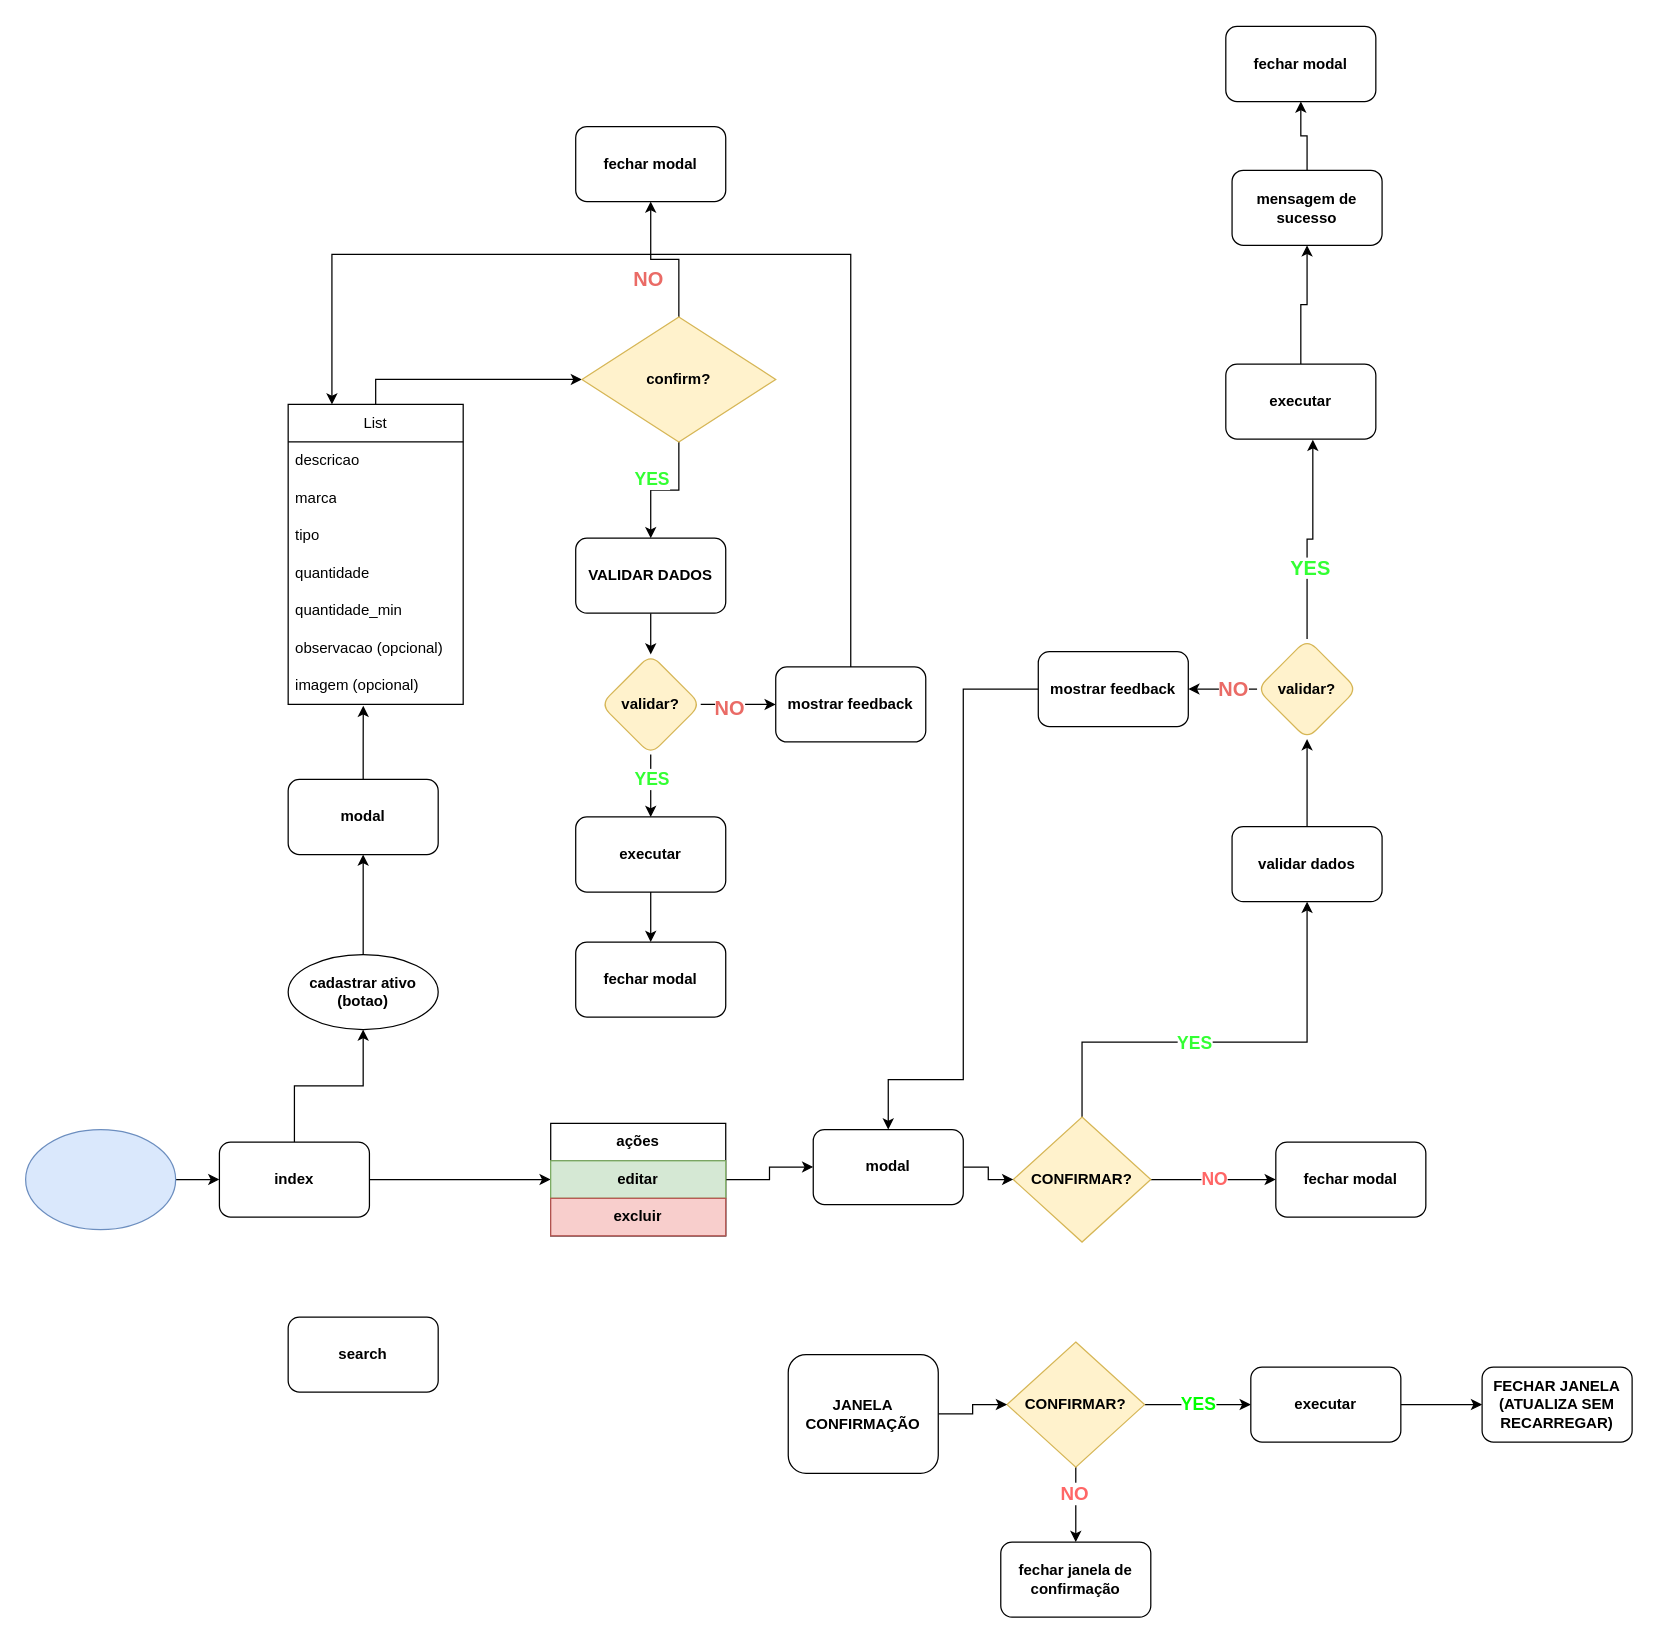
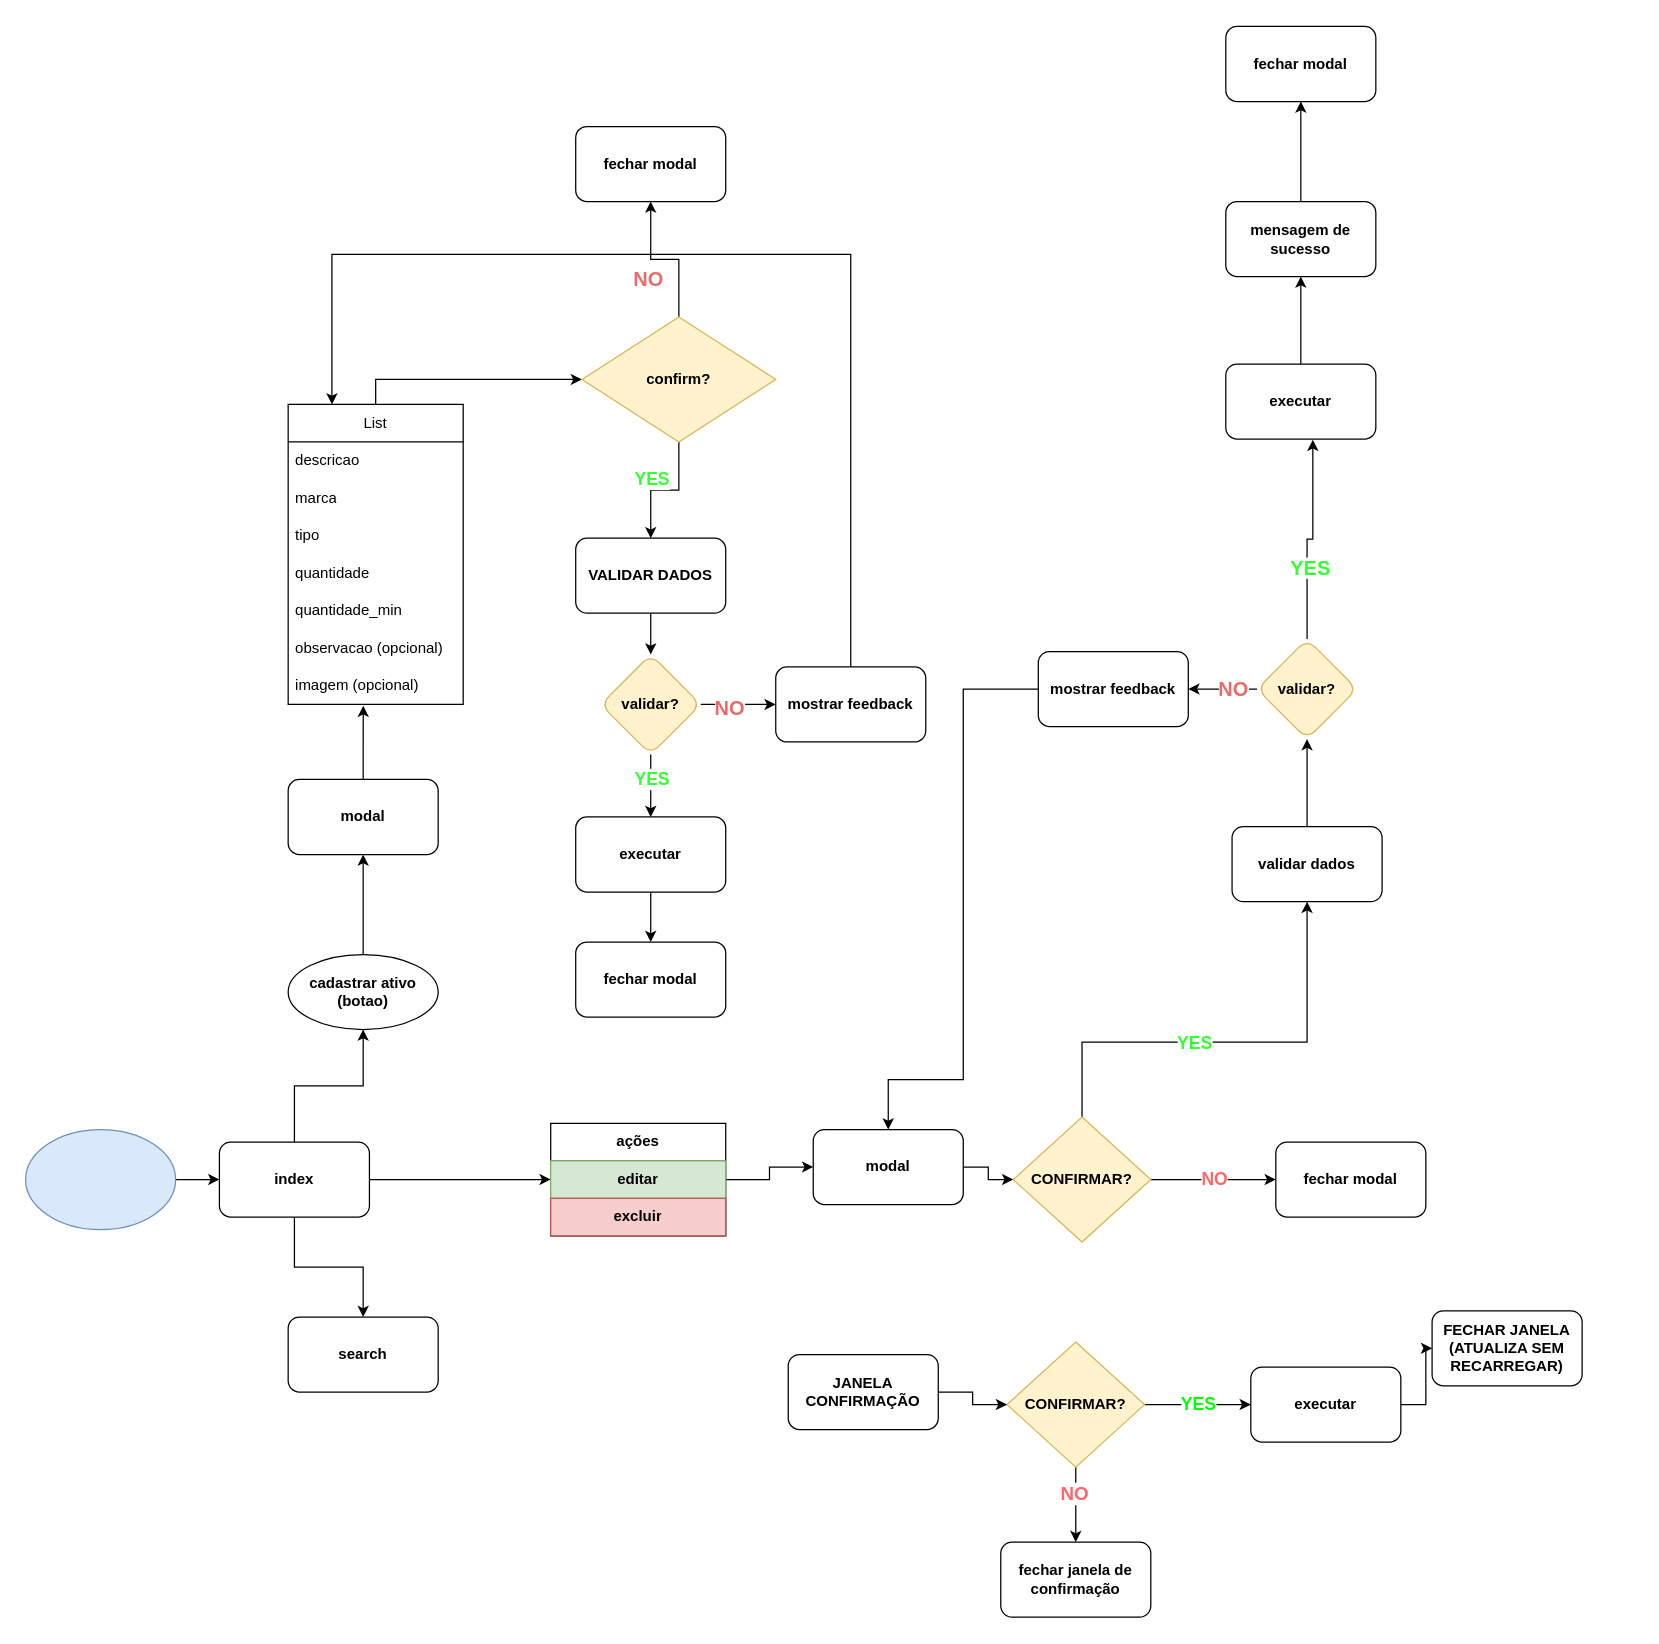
- <mxCell id="28" value="mensagem de sucesso" style="rounded=1;whiteSpace=wrap;html=1;fontStyle=1" parent="1" vertex="1"><mxGeometry x="985" y="135.69" width="120" height="60" as="geometry" /></mxCell>
+ <mxCell id="28" value="mensagem de sucesso" style="rounded=1;whiteSpace=wrap;html=1;fontStyle=1" parent="1" vertex="1"><mxGeometry x="980" y="160.69" width="120" height="60" as="geometry" /></mxCell>
+ <mxCell id="5" value="" style="edgeStyle=orthogonalEdgeStyle;rounded=0;orthogonalLoop=1;jettySize=auto;html=1;" parent="1" source="7" target="31" edge="1"><mxGeometry relative="1" as="geometry" /></mxCell>
- <mxCell id="57" value="FECHAR JANELA (ATUALIZA SEM RECARREGAR)" style="whiteSpace=wrap;html=1;rounded=1;fontStyle=1;" vertex="1" parent="1"><mxGeometry x="1185" y="1093" width="120" height="60" as="geometry" /></mxCell>
+ <mxCell id="57" value="FECHAR JANELA (ATUALIZA SEM RECARREGAR)" style="whiteSpace=wrap;html=1;rounded=1;fontStyle=1;" vertex="1" parent="1"><mxGeometry x="1145" y="1048" width="120" height="60" as="geometry" /></mxCell>
- <mxCell id="53" value="JANELA CONFIRMAÇÃO" style="rounded=1;whiteSpace=wrap;html=1;fontStyle=1" vertex="1" parent="1"><mxGeometry x="630" y="1083" width="120" height="95" as="geometry" /></mxCell>
+ <mxCell id="53" value="JANELA CONFIRMAÇÃO" style="rounded=1;whiteSpace=wrap;html=1;fontStyle=1" vertex="1" parent="1"><mxGeometry x="630" y="1083" width="120" height="60" as="geometry" /></mxCell>
